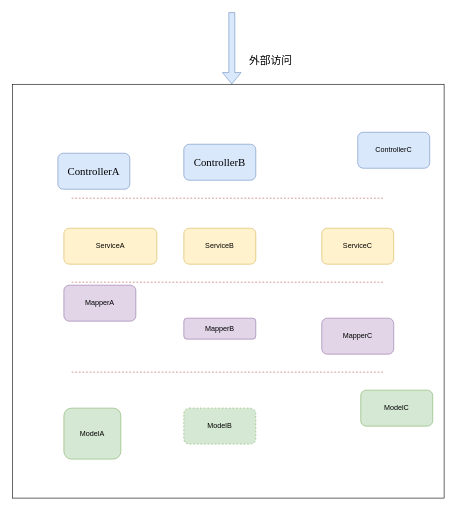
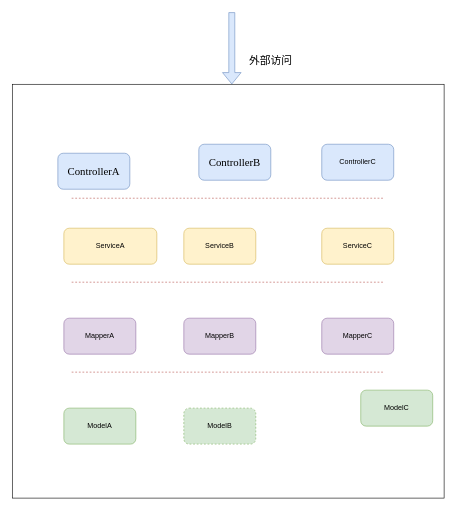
- <mxCell id="5" value="ControllerC" style="rounded=1;whiteSpace=wrap;html=1;fillColor=#dae8fc;strokeColor=#6c8ebf;" vertex="1" parent="1"><mxGeometry x="596" y="220" width="120" height="60" as="geometry" /></mxCell>
+ <mxCell id="5" value="ControllerC" style="rounded=1;whiteSpace=wrap;html=1;fillColor=#dae8fc;strokeColor=#6c8ebf;" vertex="1" parent="1"><mxGeometry x="536" y="240" width="120" height="60" as="geometry" /></mxCell>
- <mxCell id="4" value="&lt;font style=&quot;font-size: 18px&quot; face=&quot;MSYahei&quot;&gt;ControllerB&lt;/font&gt;" style="rounded=1;whiteSpace=wrap;html=1;fillColor=#dae8fc;strokeColor=#6c8ebf;" vertex="1" parent="1"><mxGeometry x="306" y="240" width="120" height="60" as="geometry" /></mxCell>
+ <mxCell id="4" value="&lt;font style=&quot;font-size: 18px&quot; face=&quot;MSYahei&quot;&gt;ControllerB&lt;/font&gt;" style="rounded=1;whiteSpace=wrap;html=1;fillColor=#dae8fc;strokeColor=#6c8ebf;" vertex="1" parent="1"><mxGeometry x="331" y="240" width="120" height="60" as="geometry" /></mxCell>
- <mxCell id="11" value="&lt;span&gt;MapperA&lt;/span&gt;" style="rounded=1;whiteSpace=wrap;html=1;fillColor=#e1d5e7;strokeColor=#9673a6;" vertex="1" parent="1"><mxGeometry x="106" y="475" width="120" height="60" as="geometry" /></mxCell>
+ <mxCell id="11" value="&lt;span&gt;MapperA&lt;/span&gt;" style="rounded=1;whiteSpace=wrap;html=1;fillColor=#e1d5e7;strokeColor=#9673a6;" vertex="1" parent="1"><mxGeometry x="106" y="530" width="120" height="60" as="geometry" /></mxCell>
- <mxCell id="12" value="&lt;span&gt;MapperB&lt;/span&gt;" style="rounded=1;whiteSpace=wrap;html=1;fillColor=#e1d5e7;strokeColor=#9673a6;" vertex="1" parent="1"><mxGeometry x="306" y="530" width="120" height="35" as="geometry" /></mxCell>
+ <mxCell id="12" value="&lt;span&gt;MapperB&lt;/span&gt;" style="rounded=1;whiteSpace=wrap;html=1;fillColor=#e1d5e7;strokeColor=#9673a6;" vertex="1" parent="1"><mxGeometry x="306" y="530" width="120" height="60" as="geometry" /></mxCell>
- <mxCell id="15" value="ModelA" style="rounded=1;whiteSpace=wrap;html=1;fillColor=#d5e8d4;strokeColor=#82b366;" vertex="1" parent="1"><mxGeometry x="106" y="680" width="95" height="85" as="geometry" /></mxCell>
+ <mxCell id="15" value="ModelA" style="rounded=1;whiteSpace=wrap;html=1;fillColor=#d5e8d4;strokeColor=#82b366;" vertex="1" parent="1"><mxGeometry x="106" y="680" width="120" height="60" as="geometry" /></mxCell>
